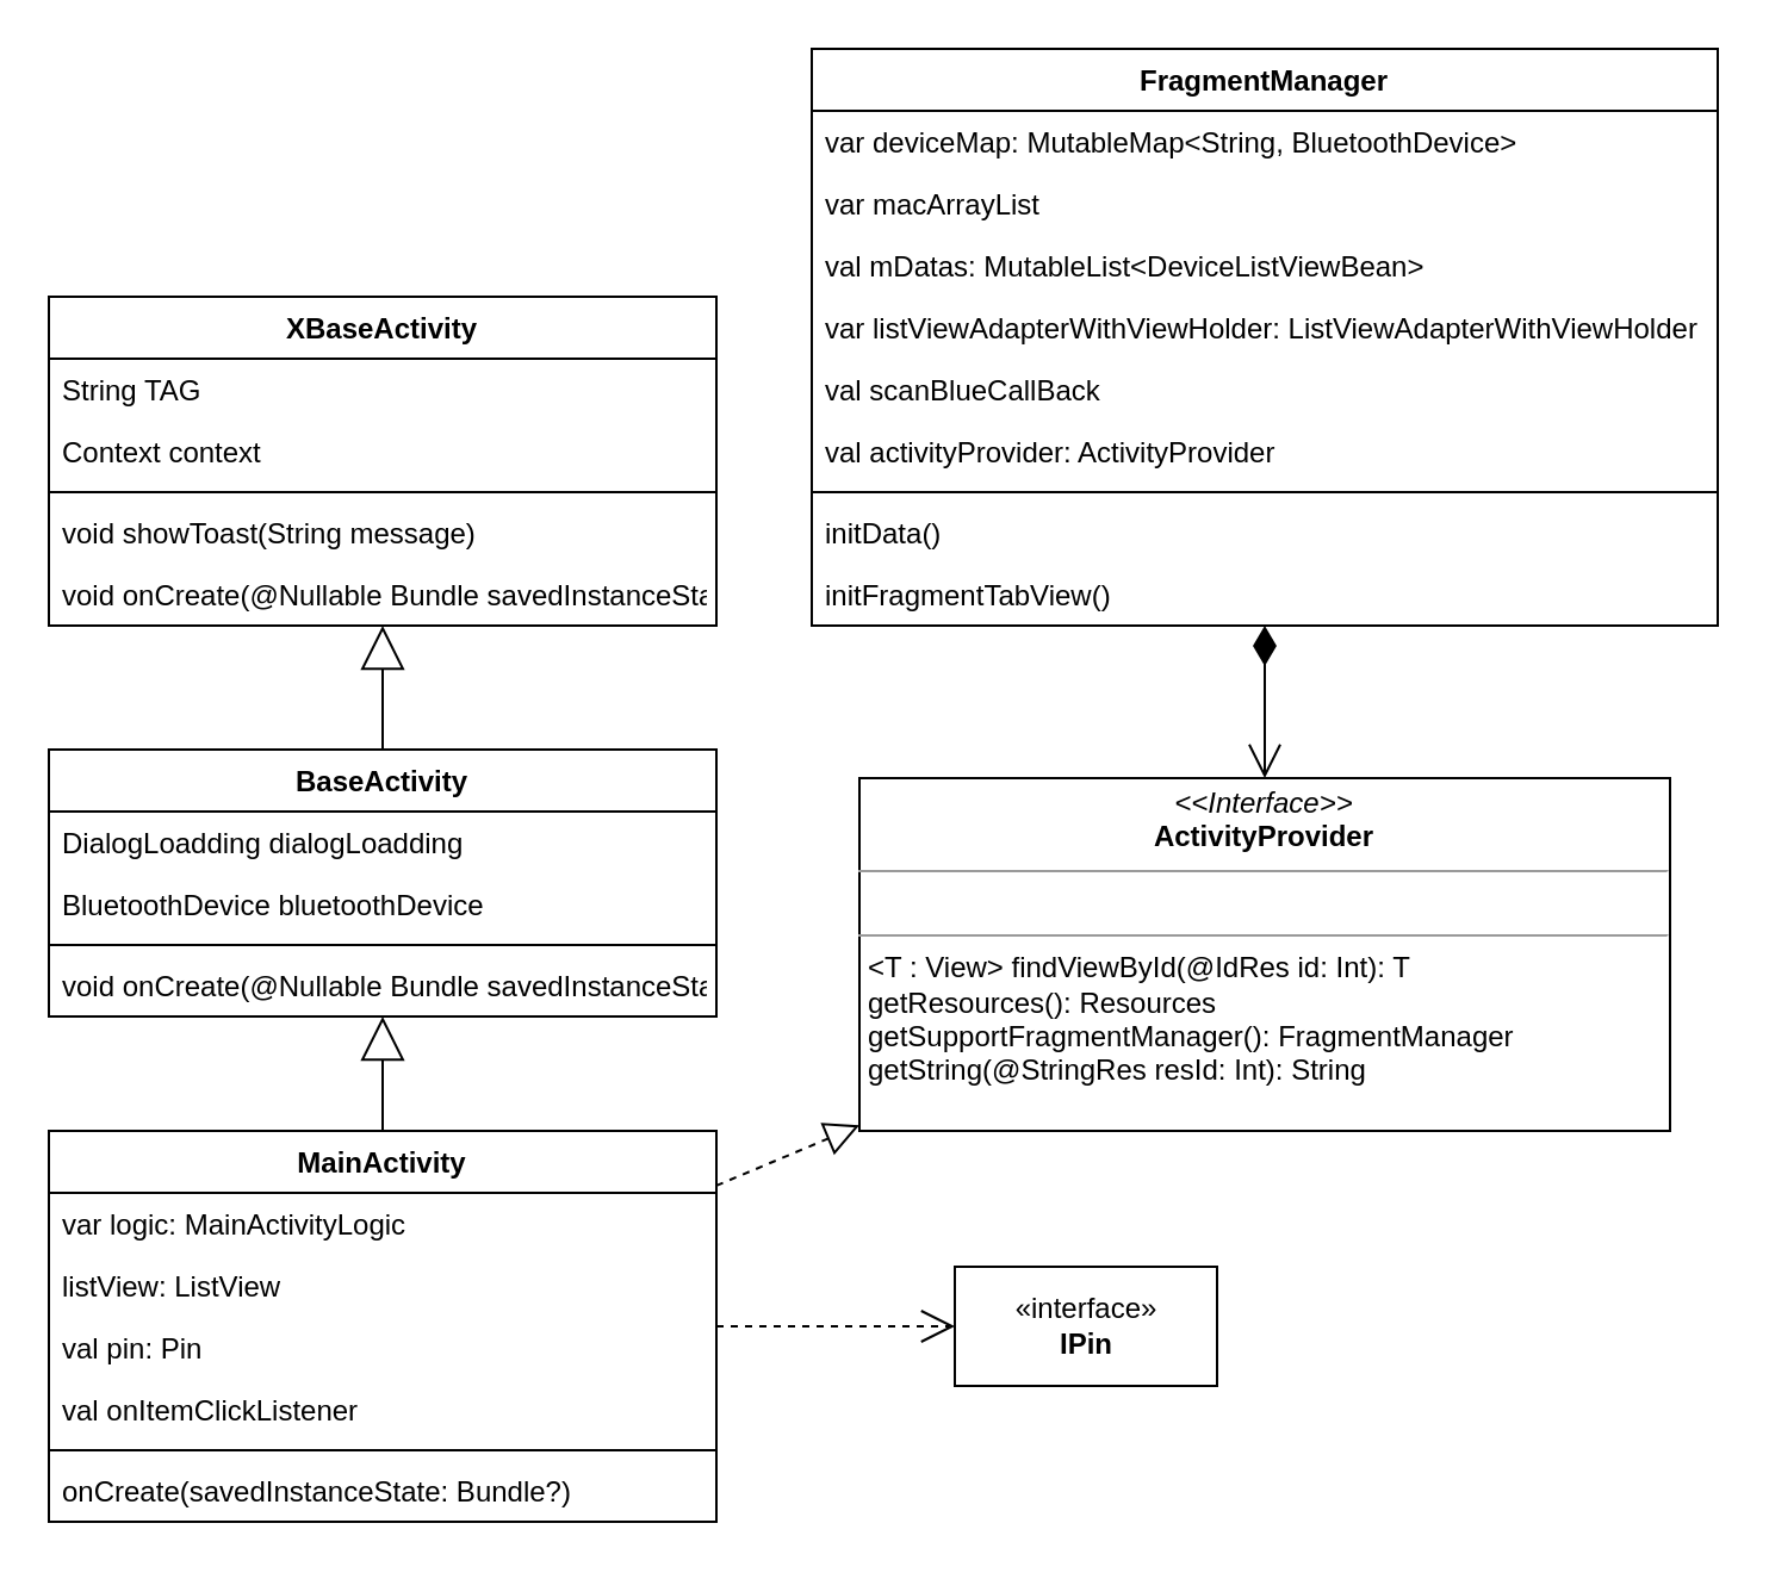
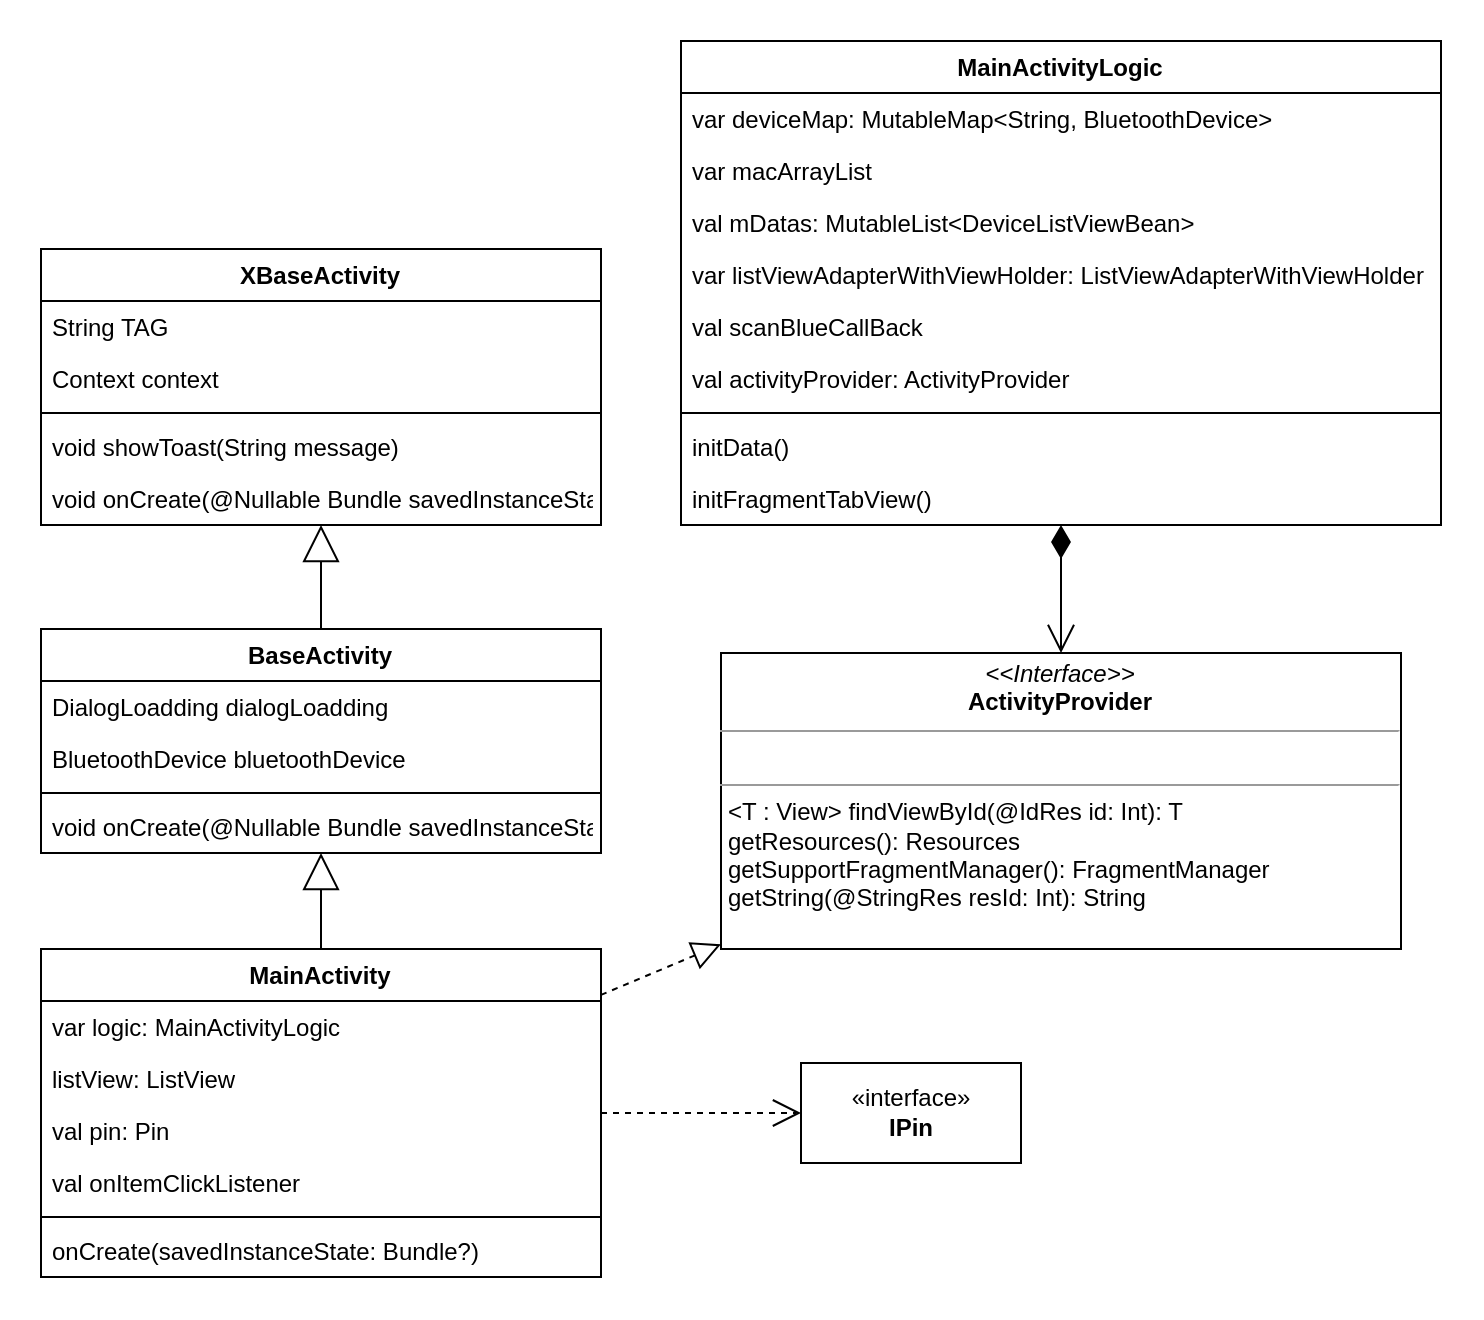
- <mxCell id="23" value="FragmentManager" style="swimlane;fontStyle=1;align=center;verticalAlign=top;childLayout=stackLayout;horizontal=1;startSize=26;horizontalStack=0;resizeParent=1;resizeParentMax=0;resizeLast=0;collapsible=1;marginBottom=0;" vertex="1" parent="1"><mxGeometry x="340" y="20" width="380" height="242" as="geometry" /></mxCell>
+ <mxCell id="23" value="MainActivityLogic" style="swimlane;fontStyle=1;align=center;verticalAlign=top;childLayout=stackLayout;horizontal=1;startSize=26;horizontalStack=0;resizeParent=1;resizeParentMax=0;resizeLast=0;collapsible=1;marginBottom=0;" vertex="1" parent="1"><mxGeometry x="340" y="20" width="380" height="242" as="geometry" /></mxCell>
